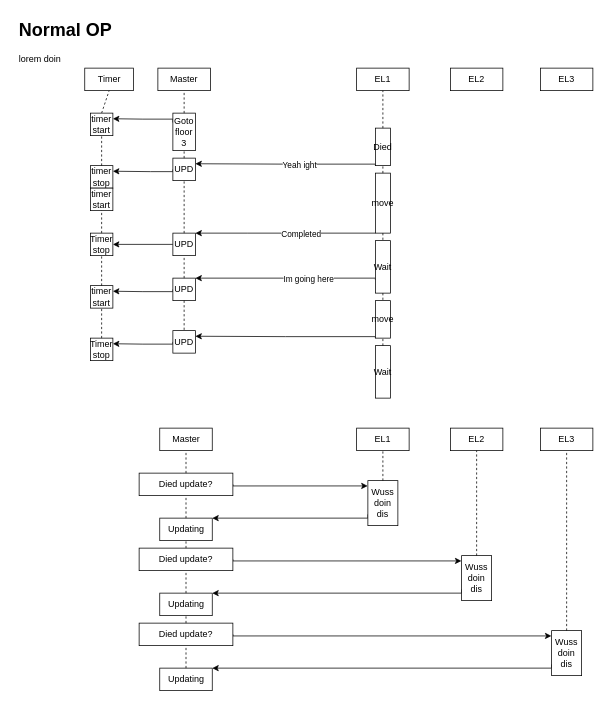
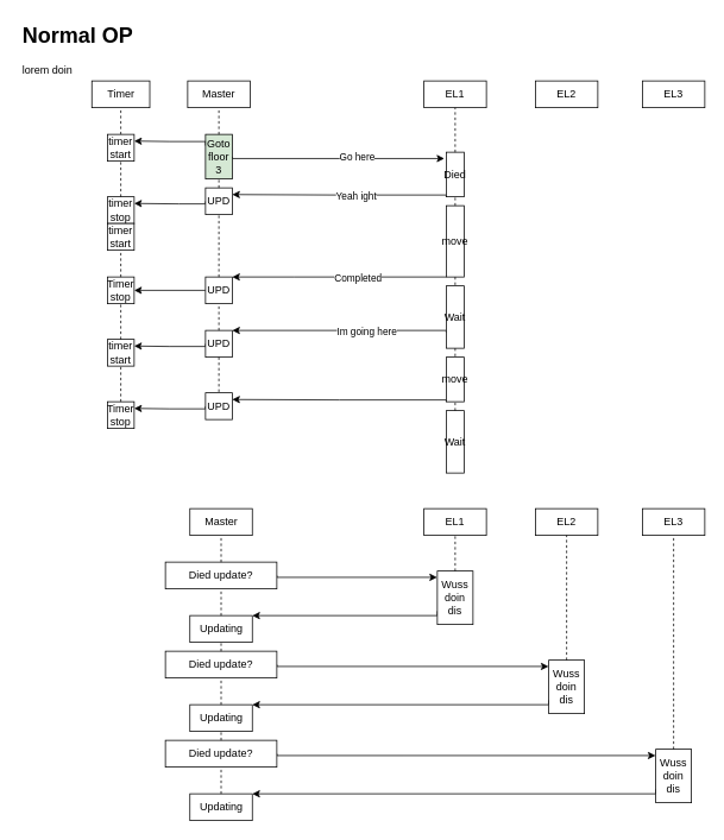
- <mxCell id="38" value="Timer" style="rounded=0;whiteSpace=wrap;html=1;" parent="1" vertex="1"><mxGeometry x="112.5" y="90" width="65" height="30" as="geometry" /></mxCell>
+ <mxCell id="38" value="Timer" style="rounded=0;whiteSpace=wrap;html=1;" parent="1" vertex="1"><mxGeometry x="102.5" y="90" width="65" height="30" as="geometry" /></mxCell>
- <mxCell id="9" value="Goto floor 3" style="rounded=0;whiteSpace=wrap;html=1;" parent="1" vertex="1"><mxGeometry x="230" y="150" width="30" height="50" as="geometry" /></mxCell>
+ <mxCell id="9" value="Goto floor 3" style="rounded=0;whiteSpace=wrap;html=1;fillColor=#d5e8d4;" parent="1" vertex="1"><mxGeometry x="230" y="150" width="30" height="50" as="geometry" /></mxCell>
+ <mxCell id="6" style="edgeStyle=orthogonalEdgeStyle;rounded=0;orthogonalLoop=1;jettySize=auto;html=1;exitX=1;exitY=0.5;exitDx=0;exitDy=0;entryX=-0.105;entryY=0.142;entryDx=0;entryDy=0;entryPerimeter=0;" parent="1" source="9" target="24" edge="1"><mxGeometry relative="1" as="geometry"><Array as="points"><mxPoint x="260" y="177" /></Array></mxGeometry></mxCell>
+ <mxCell id="7" value="Go here" style="edgeLabel;html=1;align=center;verticalAlign=middle;resizable=0;points=[];" parent="6" vertex="1" connectable="0"><mxGeometry x="-0.333" y="-1" relative="1" as="geometry"><mxPoint x="62" y="-3" as="offset" /></mxGeometry></mxCell>
